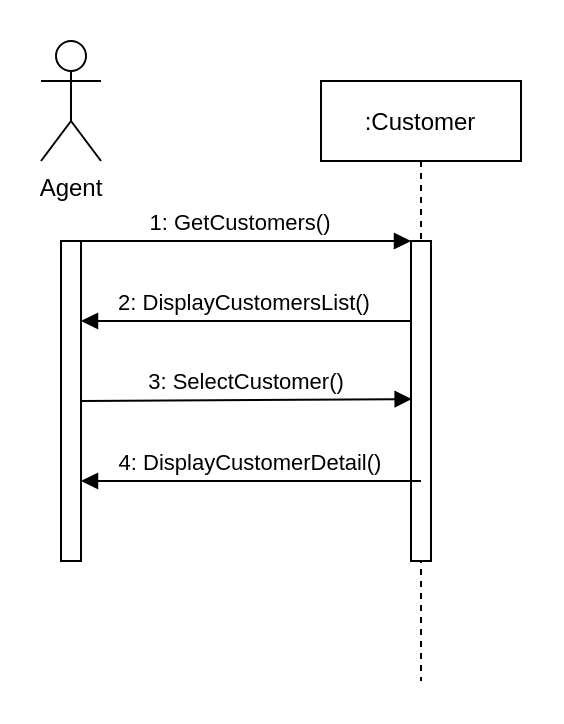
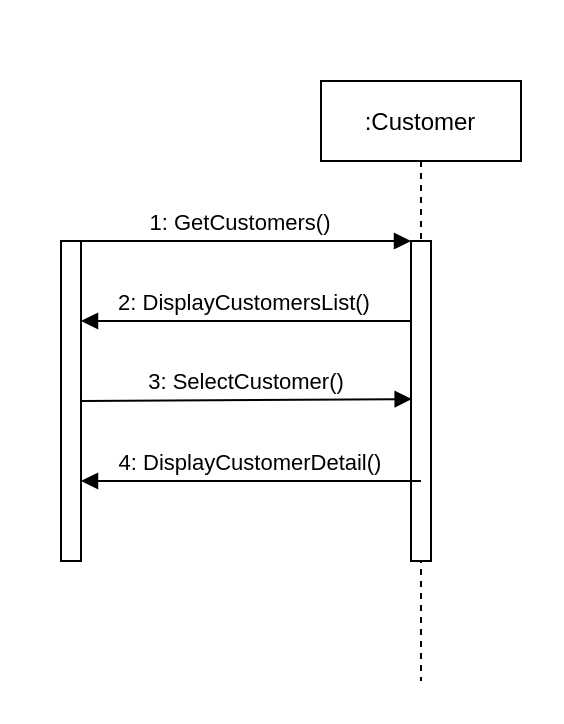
- <mxCell id="7" value="Agent" style="shape=umlActor;verticalLabelPosition=bottom;verticalAlign=top;html=1;" vertex="1" parent="1"><mxGeometry x="20" y="20" width="30" height="60" as="geometry" /></mxCell>
